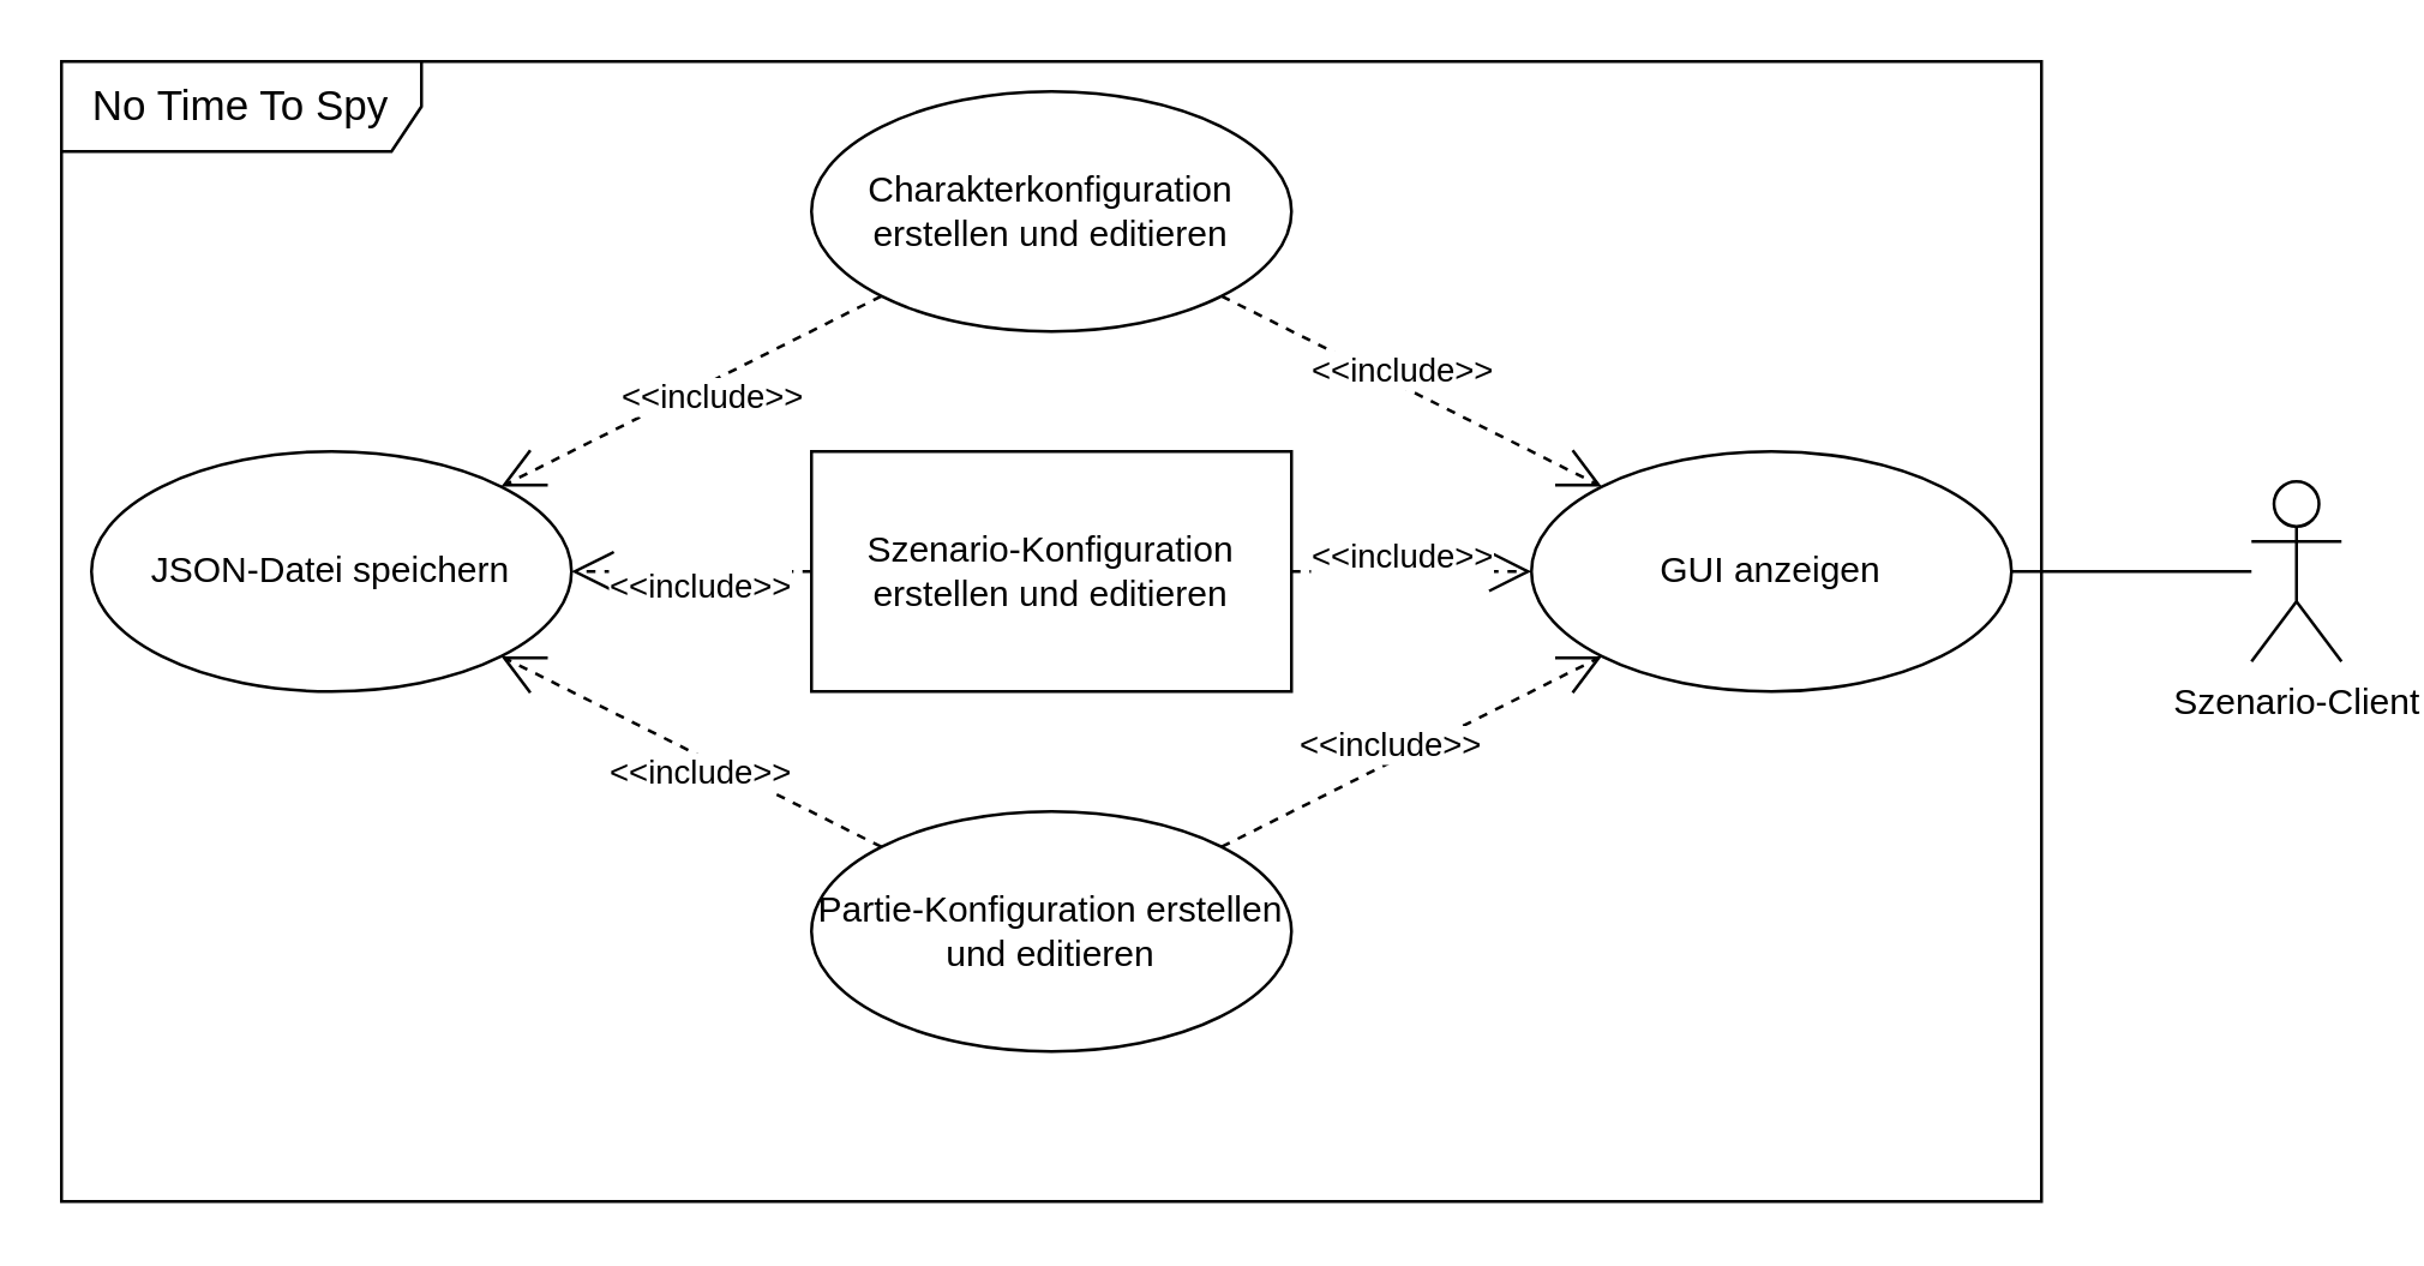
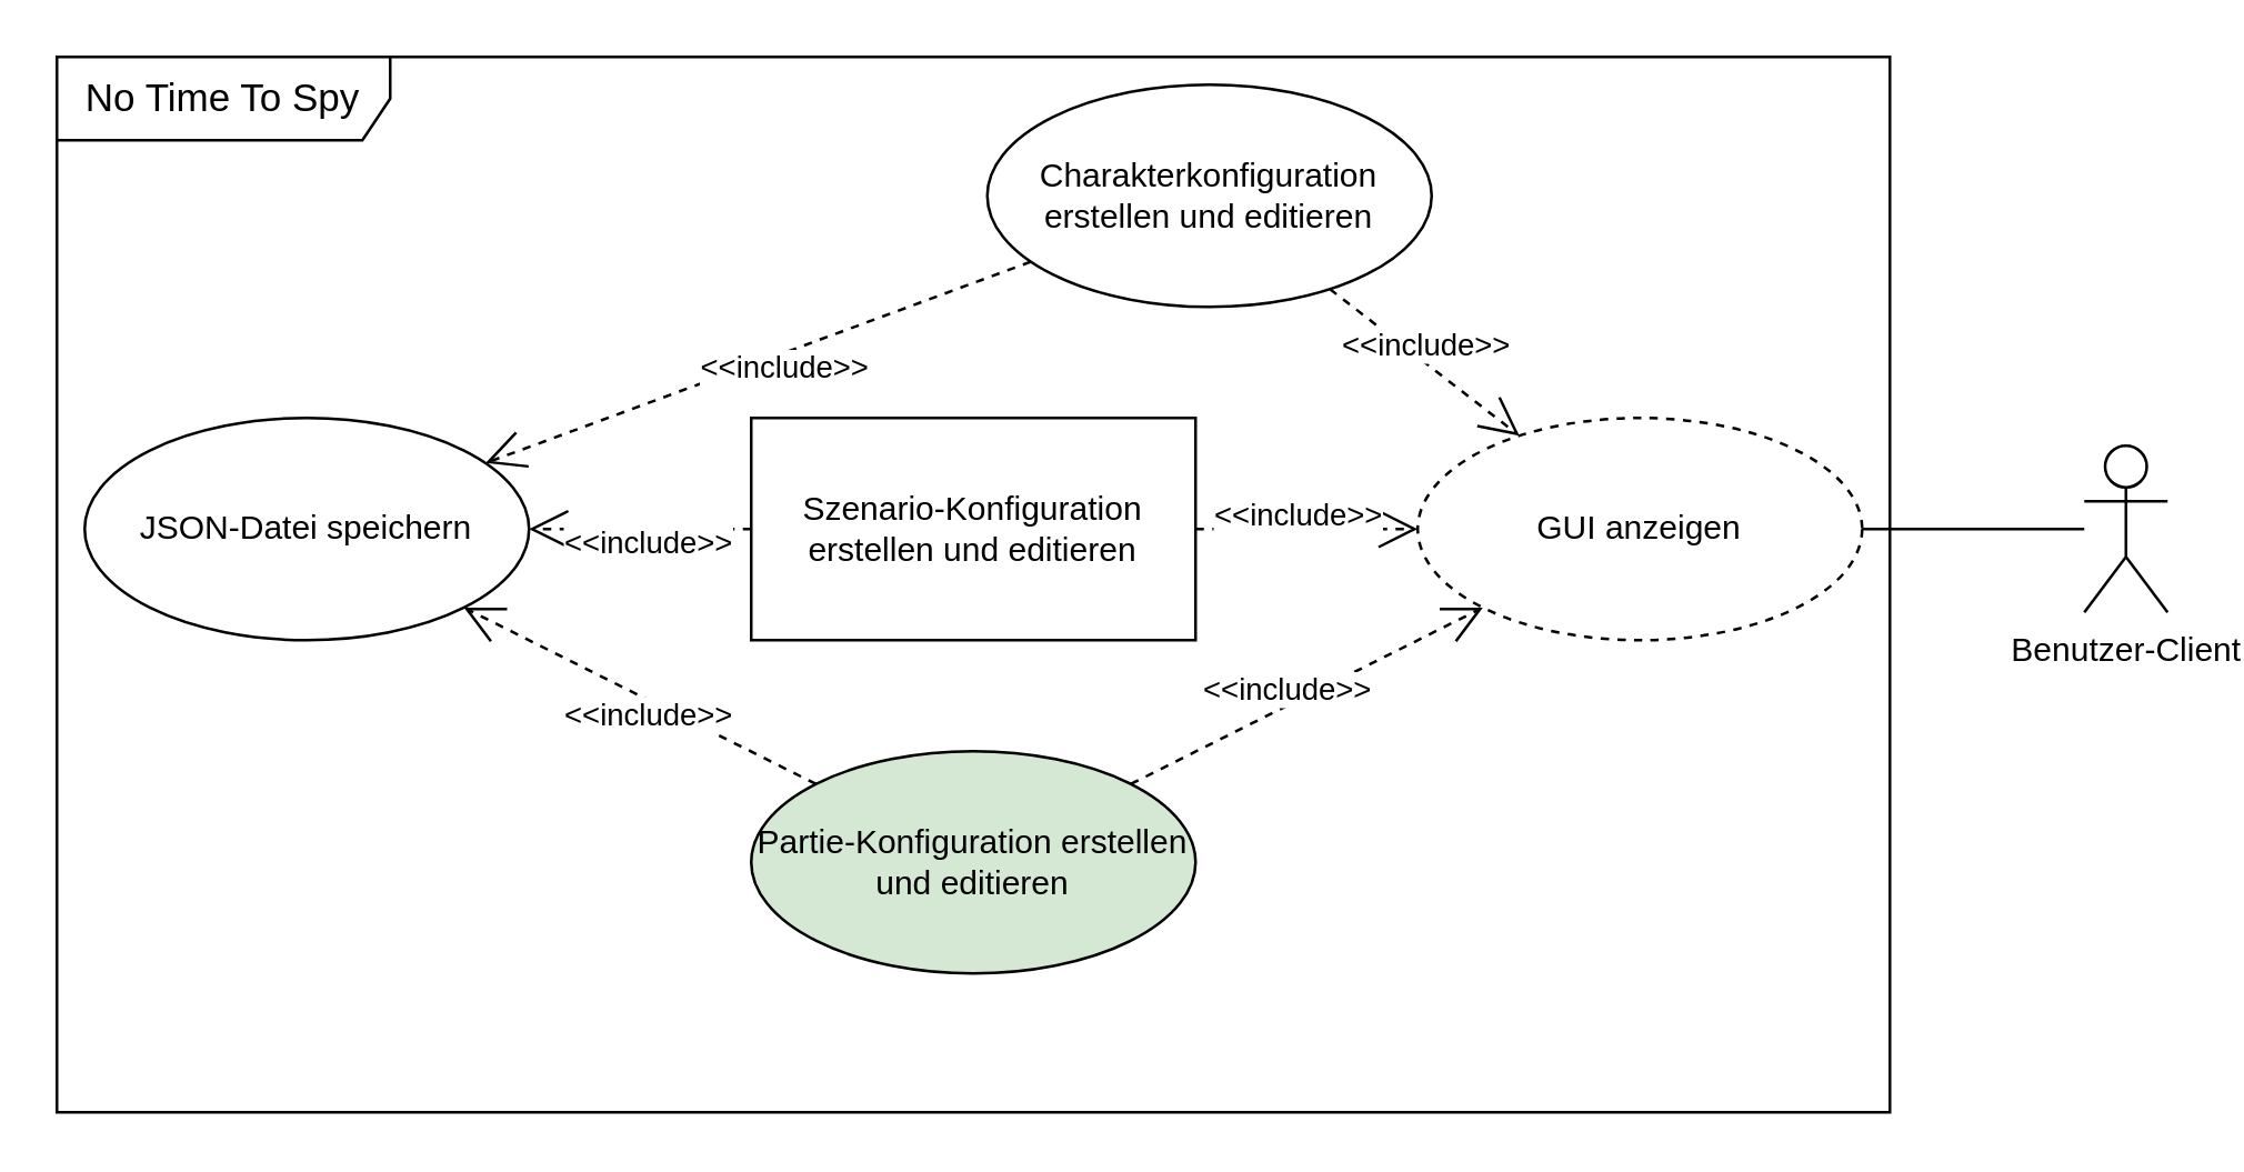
- <mxCell id="8" value="&lt;div&gt;Charakterkonfiguration erstellen und editieren&lt;br&gt;&lt;/div&gt;" style="ellipse;whiteSpace=wrap;html=1;" parent="1" vertex="1"><mxGeometry x="270" y="30" width="160" height="80" as="geometry" /></mxCell>
+ <mxCell id="8" value="&lt;div&gt;Charakterkonfiguration erstellen und editieren&lt;br&gt;&lt;/div&gt;" style="ellipse;whiteSpace=wrap;html=1;" parent="1" vertex="1"><mxGeometry x="355" y="30" width="160" height="80" as="geometry" /></mxCell>
- <mxCell id="5" value="GUI anzeigen" style="ellipse;whiteSpace=wrap;html=1;" parent="1" vertex="1"><mxGeometry x="510" y="150" width="160" height="80" as="geometry" /></mxCell>
+ <mxCell id="5" value="GUI anzeigen" style="ellipse;whiteSpace=wrap;html=1;dashed=1;" parent="1" vertex="1"><mxGeometry x="510" y="150" width="160" height="80" as="geometry" /></mxCell>
- <mxCell id="3" value="Szenario-Client" style="shape=umlActor;verticalLabelPosition=bottom;labelBackgroundColor=#ffffff;verticalAlign=top;html=1;outlineConnect=0;" parent="1" vertex="1"><mxGeometry x="750" y="160" width="30" height="60" as="geometry" /></mxCell>
+ <mxCell id="3" value="Benutzer-Client" style="shape=umlActor;verticalLabelPosition=bottom;labelBackgroundColor=#ffffff;verticalAlign=top;html=1;outlineConnect=0;" parent="1" vertex="1"><mxGeometry x="750" y="160" width="30" height="60" as="geometry" /></mxCell>
- <mxCell id="11" value="Partie-Konfiguration erstellen und editieren" style="ellipse;whiteSpace=wrap;html=1;perimeterSpacing=0;" parent="1" vertex="1"><mxGeometry x="270" y="270" width="160" height="80" as="geometry" /></mxCell>
+ <mxCell id="11" value="Partie-Konfiguration erstellen und editieren" style="ellipse;whiteSpace=wrap;html=1;perimeterSpacing=0;fillColor=#d5e8d4;" parent="1" vertex="1"><mxGeometry x="270" y="270" width="160" height="80" as="geometry" /></mxCell>
